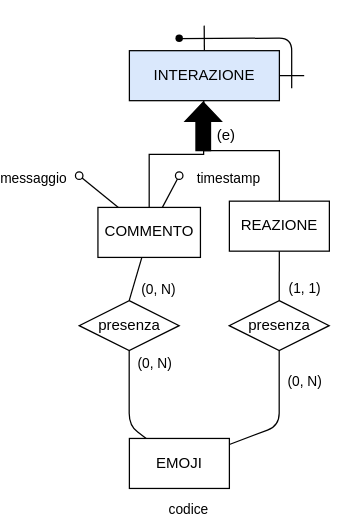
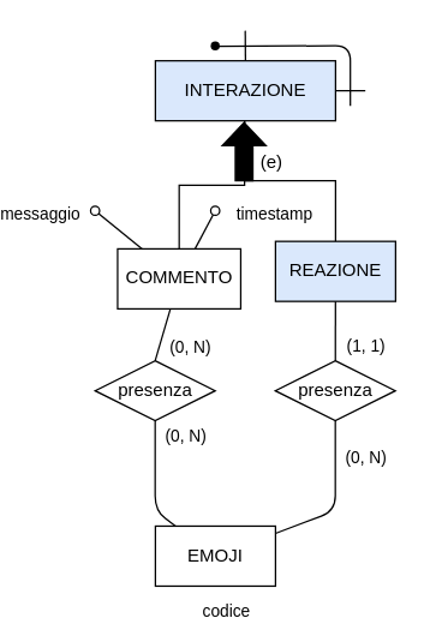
- <mxCell id="9" value="REAZIONE" style="rounded=0;whiteSpace=wrap;html=1;" parent="1" vertex="1"><mxGeometry x="140.8" y="160.43" width="80" height="40" as="geometry" /></mxCell>
+ <mxCell id="9" value="REAZIONE" style="rounded=0;whiteSpace=wrap;html=1;fillColor=#dae8fc;" parent="1" vertex="1"><mxGeometry x="140.8" y="160.43" width="80" height="40" as="geometry" /></mxCell>
